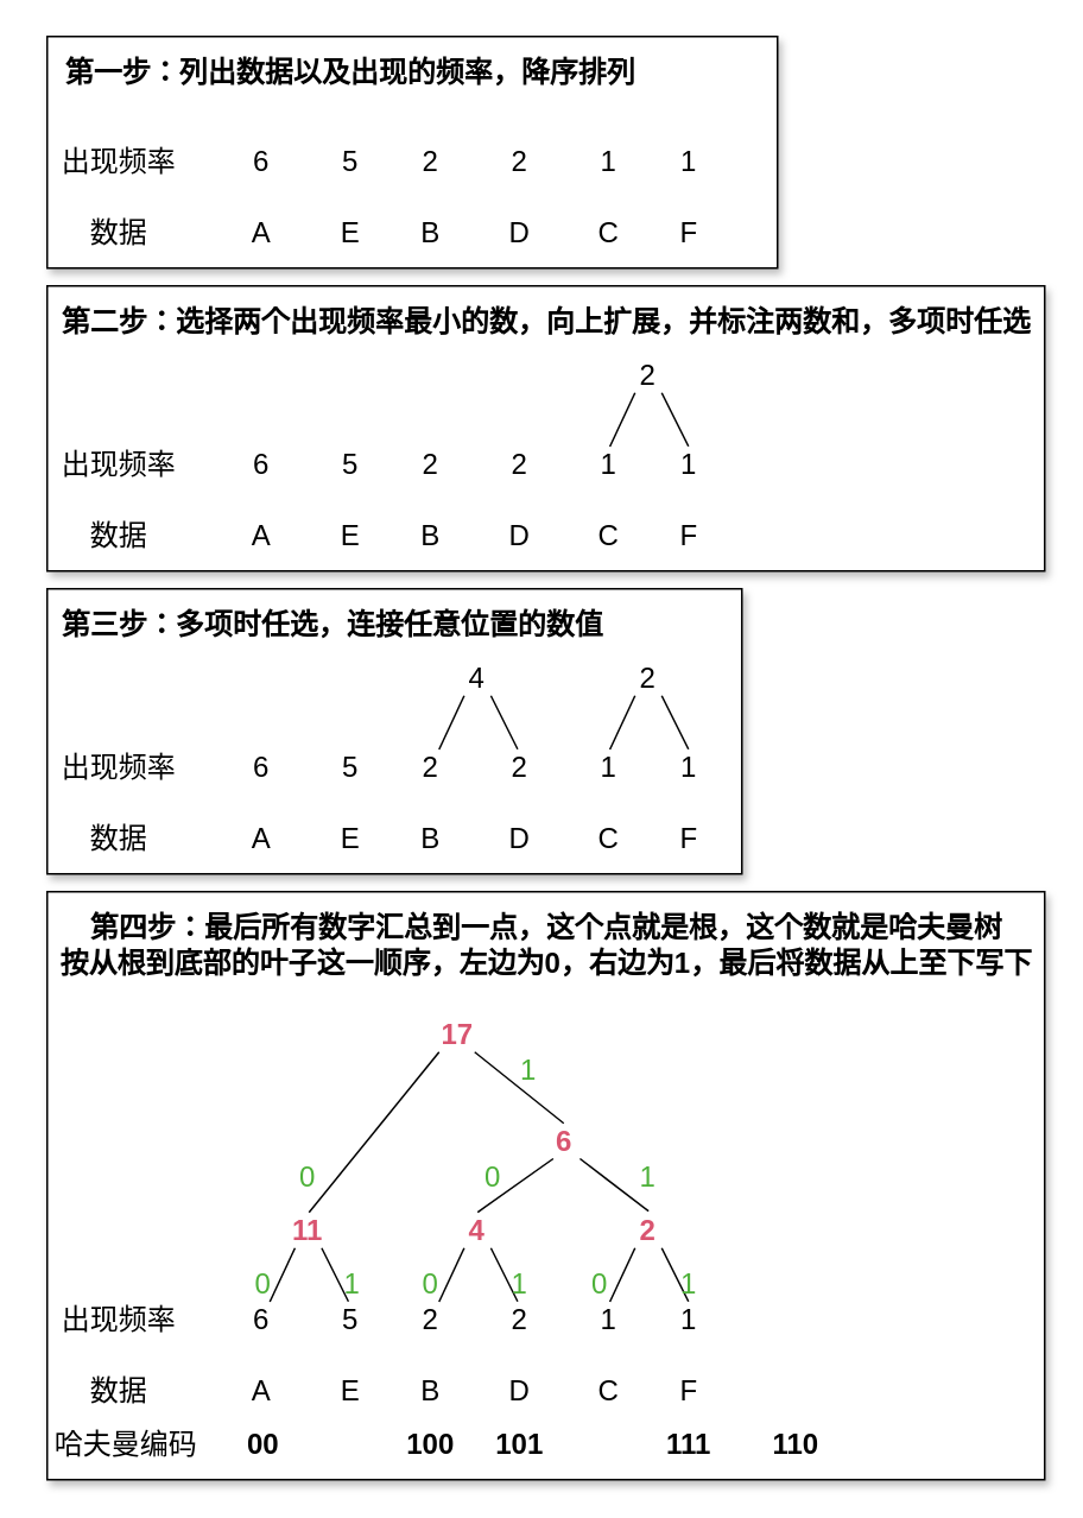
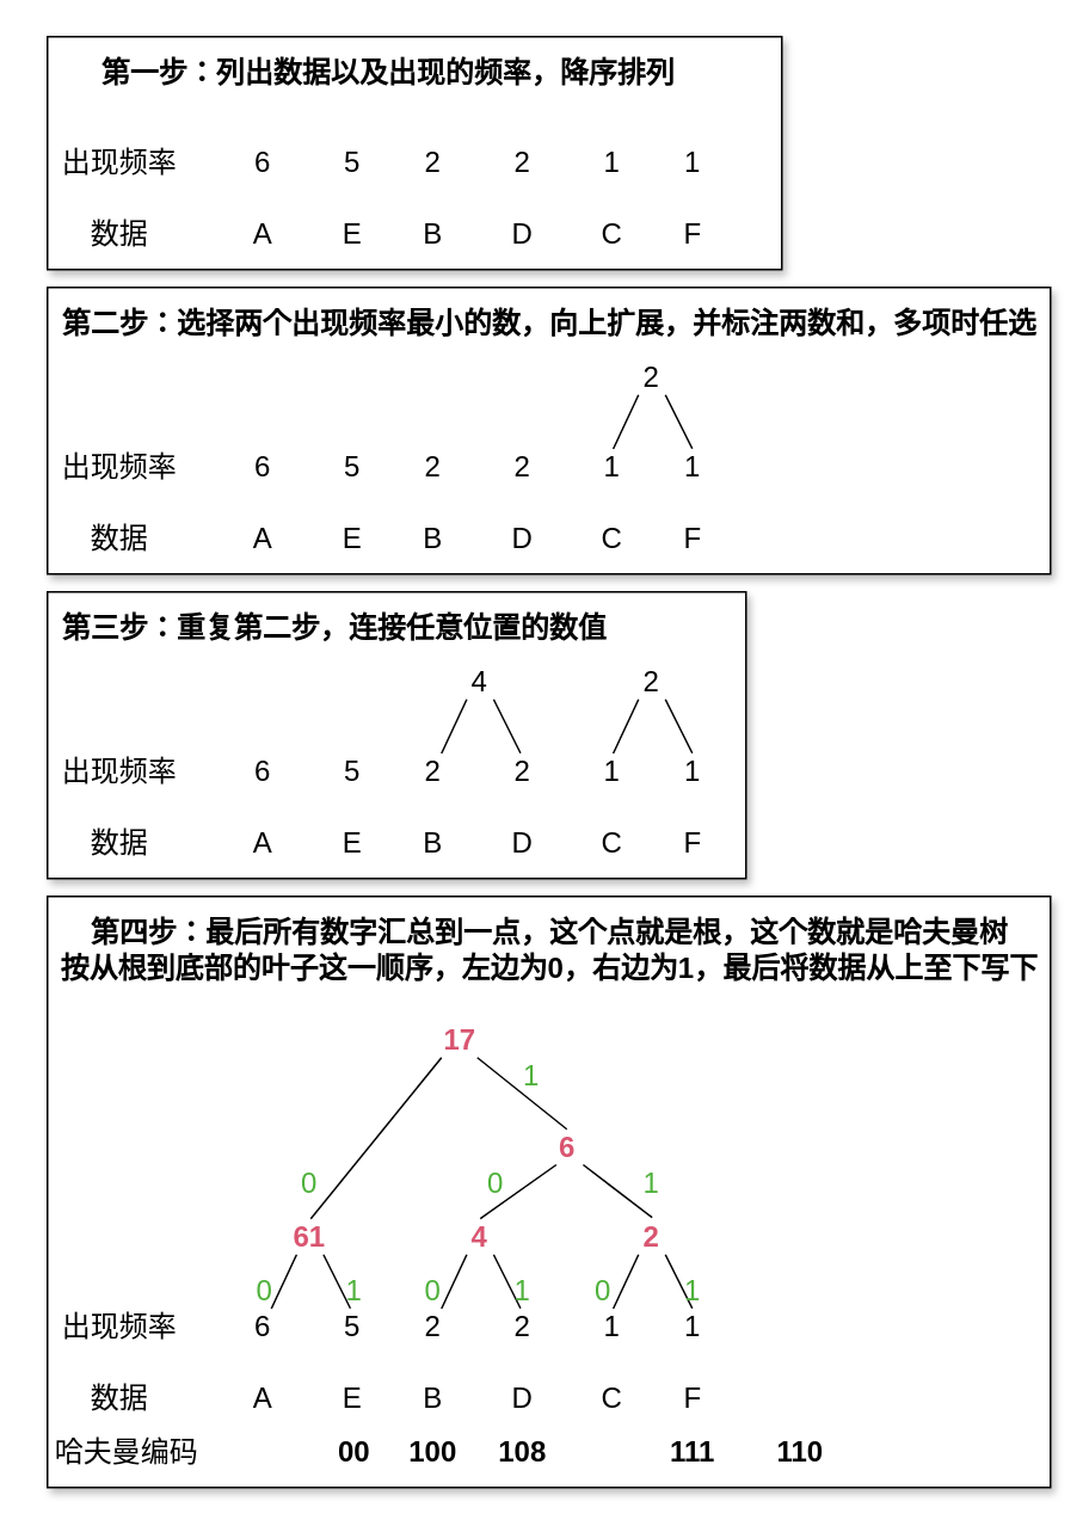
- <mxCell id="6" value="第一步：列出数据以及出现的频率，降序排列" style="text;html=1;align=center;verticalAlign=middle;resizable=0;points=[];autosize=1;fontStyle=1;fontSize=16;" vertex="1" parent="1"><mxGeometry x="26" y="30" width="340" height="20" as="geometry" /></mxCell>
+ <mxCell id="6" value="第一步：列出数据以及出现的频率，降序排列" style="text;html=1;align=center;verticalAlign=middle;resizable=0;points=[];autosize=1;fontStyle=1;fontSize=16;" vertex="1" parent="1"><mxGeometry x="46" y="30" width="340" height="20" as="geometry" /></mxCell>
- <mxCell id="39" value="第三步：多项时任选，连接任意位置的数值" style="text;html=1;align=center;verticalAlign=middle;resizable=0;points=[];autosize=1;fontStyle=1;fontSize=16;" vertex="1" parent="1"><mxGeometry x="26" y="340" width="320" height="20" as="geometry" /></mxCell>
+ <mxCell id="39" value="第三步：重复第二步，连接任意位置的数值" style="text;html=1;align=center;verticalAlign=middle;resizable=0;points=[];autosize=1;fontStyle=1;fontSize=16;" vertex="1" parent="1"><mxGeometry x="26" y="340" width="320" height="20" as="geometry" /></mxCell>
- <mxCell id="83" value="11" style="text;html=1;align=center;verticalAlign=middle;resizable=0;points=[];autosize=1;fontSize=16;fontStyle=1;fontColor=#D95570;" vertex="1" parent="1"><mxGeometry x="157.1" y="680" width="30" height="20" as="geometry" /></mxCell>
+ <mxCell id="83" value="61" style="text;html=1;align=center;verticalAlign=middle;resizable=0;points=[];autosize=1;fontSize=16;fontStyle=1;fontColor=#D95570;" vertex="1" parent="1"><mxGeometry x="157.1" y="680" width="30" height="20" as="geometry" /></mxCell>
- <mxCell id="101" value="00" style="text;html=1;align=center;verticalAlign=middle;resizable=0;points=[];autosize=1;fontSize=16;fontStyle=1" vertex="1" parent="1"><mxGeometry x="132.1" y="800" width="30" height="20" as="geometry" /></mxCell>
+ <mxCell id="101" value="00" style="text;html=1;align=center;verticalAlign=middle;resizable=0;points=[];autosize=1;fontSize=16;fontStyle=1" vertex="1" parent="1"><mxGeometry x="182.1" y="800" width="30" height="20" as="geometry" /></mxCell>
- <mxCell id="103" value="101" style="text;html=1;align=center;verticalAlign=middle;resizable=0;points=[];autosize=1;fontSize=16;fontStyle=1" vertex="1" parent="1"><mxGeometry x="271" y="800" width="40" height="20" as="geometry" /></mxCell>
+ <mxCell id="103" value="108" style="text;html=1;align=center;verticalAlign=middle;resizable=0;points=[];autosize=1;fontSize=16;fontStyle=1" vertex="1" parent="1"><mxGeometry x="271" y="800" width="40" height="20" as="geometry" /></mxCell>
